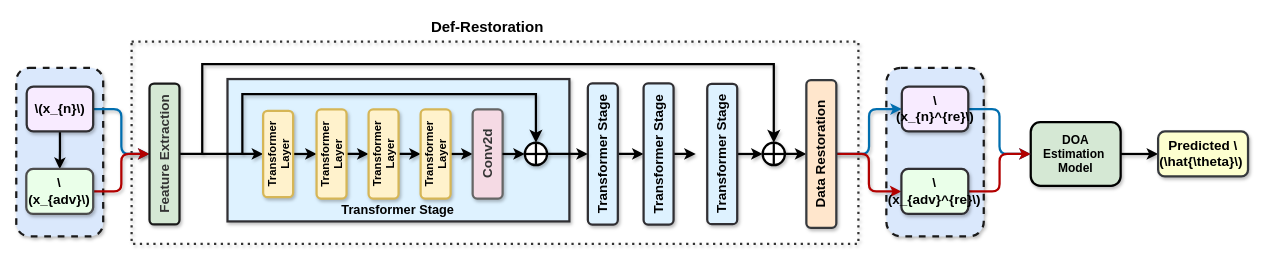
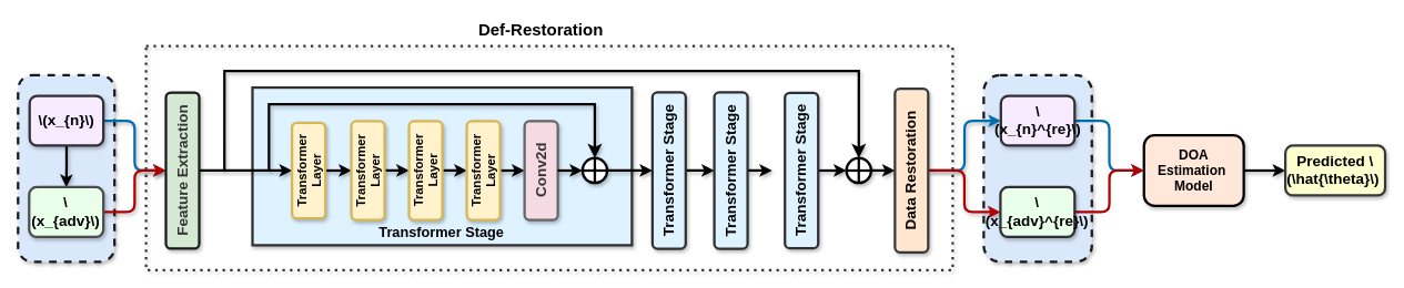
- <mxCell id="40" value="&lt;font style=&quot;font-size: 16px;&quot;&gt;&lt;b style=&quot;&quot;&gt;DOA Estimation&amp;nbsp;&lt;/b&gt;&lt;/font&gt;&lt;div style=&quot;font-size: 16px;&quot;&gt;&lt;font style=&quot;font-size: 16px;&quot;&gt;&lt;b style=&quot;&quot;&gt;Model&lt;/b&gt;&lt;/font&gt;&lt;/div&gt;" style="rounded=1;whiteSpace=wrap;html=1;fillColor=#d5e8d4;shadow=1;rotation=0;container=0;strokeWidth=3;" vertex="1" parent="1"><mxGeometry x="1374" y="162.5" width="120" height="85" as="geometry" /></mxCell>
+ <mxCell id="40" value="&lt;font style=&quot;font-size: 16px;&quot;&gt;&lt;b style=&quot;&quot;&gt;DOA Estimation&amp;nbsp;&lt;/b&gt;&lt;/font&gt;&lt;div style=&quot;font-size: 16px;&quot;&gt;&lt;font style=&quot;font-size: 16px;&quot;&gt;&lt;b style=&quot;&quot;&gt;Model&lt;/b&gt;&lt;/font&gt;&lt;/div&gt;" style="rounded=1;whiteSpace=wrap;html=1;fillColor=#FFE8D9;shadow=1;rotation=0;container=0;strokeWidth=3;" vertex="1" parent="1"><mxGeometry x="1374" y="162.5" width="120" height="85" as="geometry" /></mxCell>
